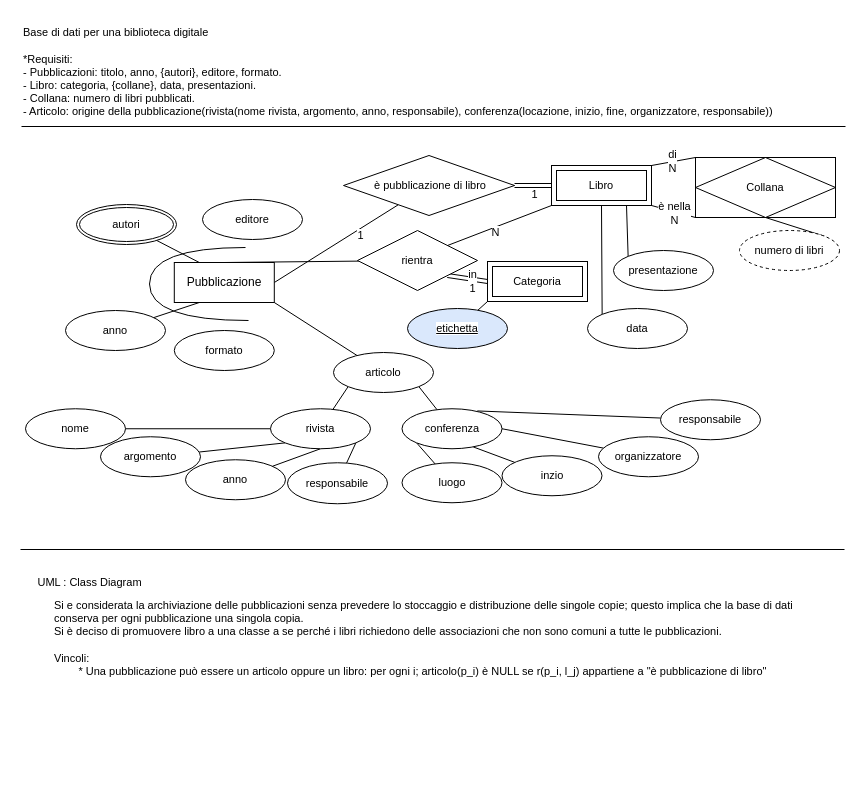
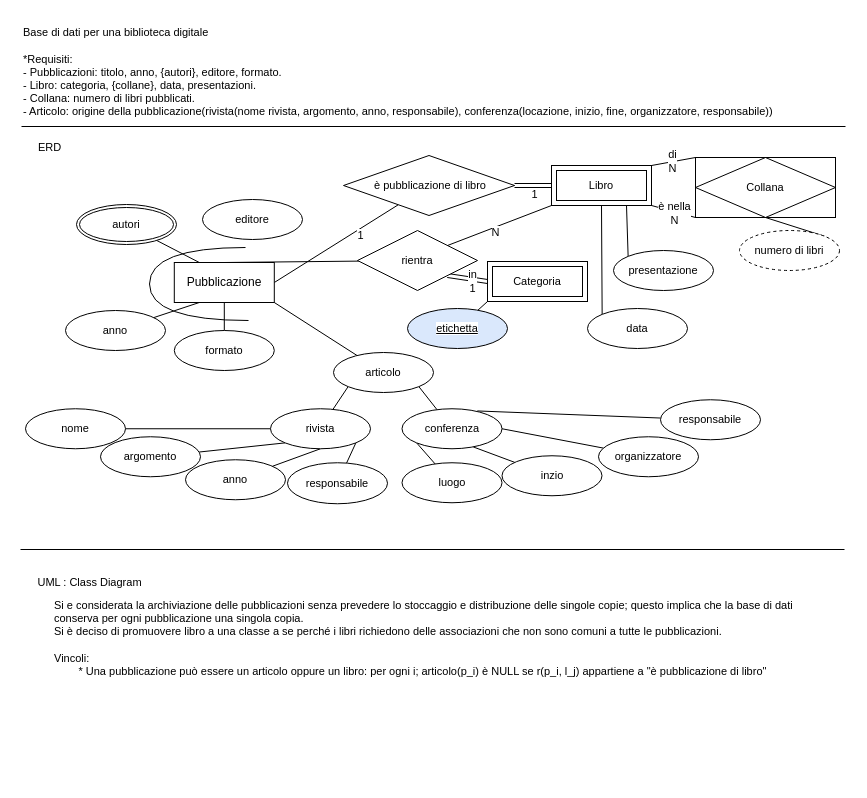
+ <mxCell id="59" value="ERD" style="text;html=1;align=center;verticalAlign=middle;resizable=0;points=[];autosize=1;strokeColor=none;fillColor=none;fontFamily=Helvetica;fontSize=11;fontColor=default;labelBackgroundColor=default;" vertex="1" parent="1"><mxGeometry x="28" y="134" width="41" height="25" as="geometry" /></mxCell>
+ <mxCell id="6" style="edgeStyle=none;rounded=0;orthogonalLoop=1;jettySize=auto;html=1;exitX=0.5;exitY=1;exitDx=0;exitDy=0;strokeColor=default;align=center;verticalAlign=middle;fontFamily=Helvetica;fontSize=11;fontColor=default;labelBackgroundColor=default;startFill=0;endArrow=none;movable=1;resizable=1;rotatable=1;deletable=1;editable=1;locked=0;connectable=1;" edge="1" parent="1" source="10" target="14"><mxGeometry relative="1" as="geometry"><mxPoint x="224" y="327.4" as="targetPoint" /></mxGeometry></mxCell>
